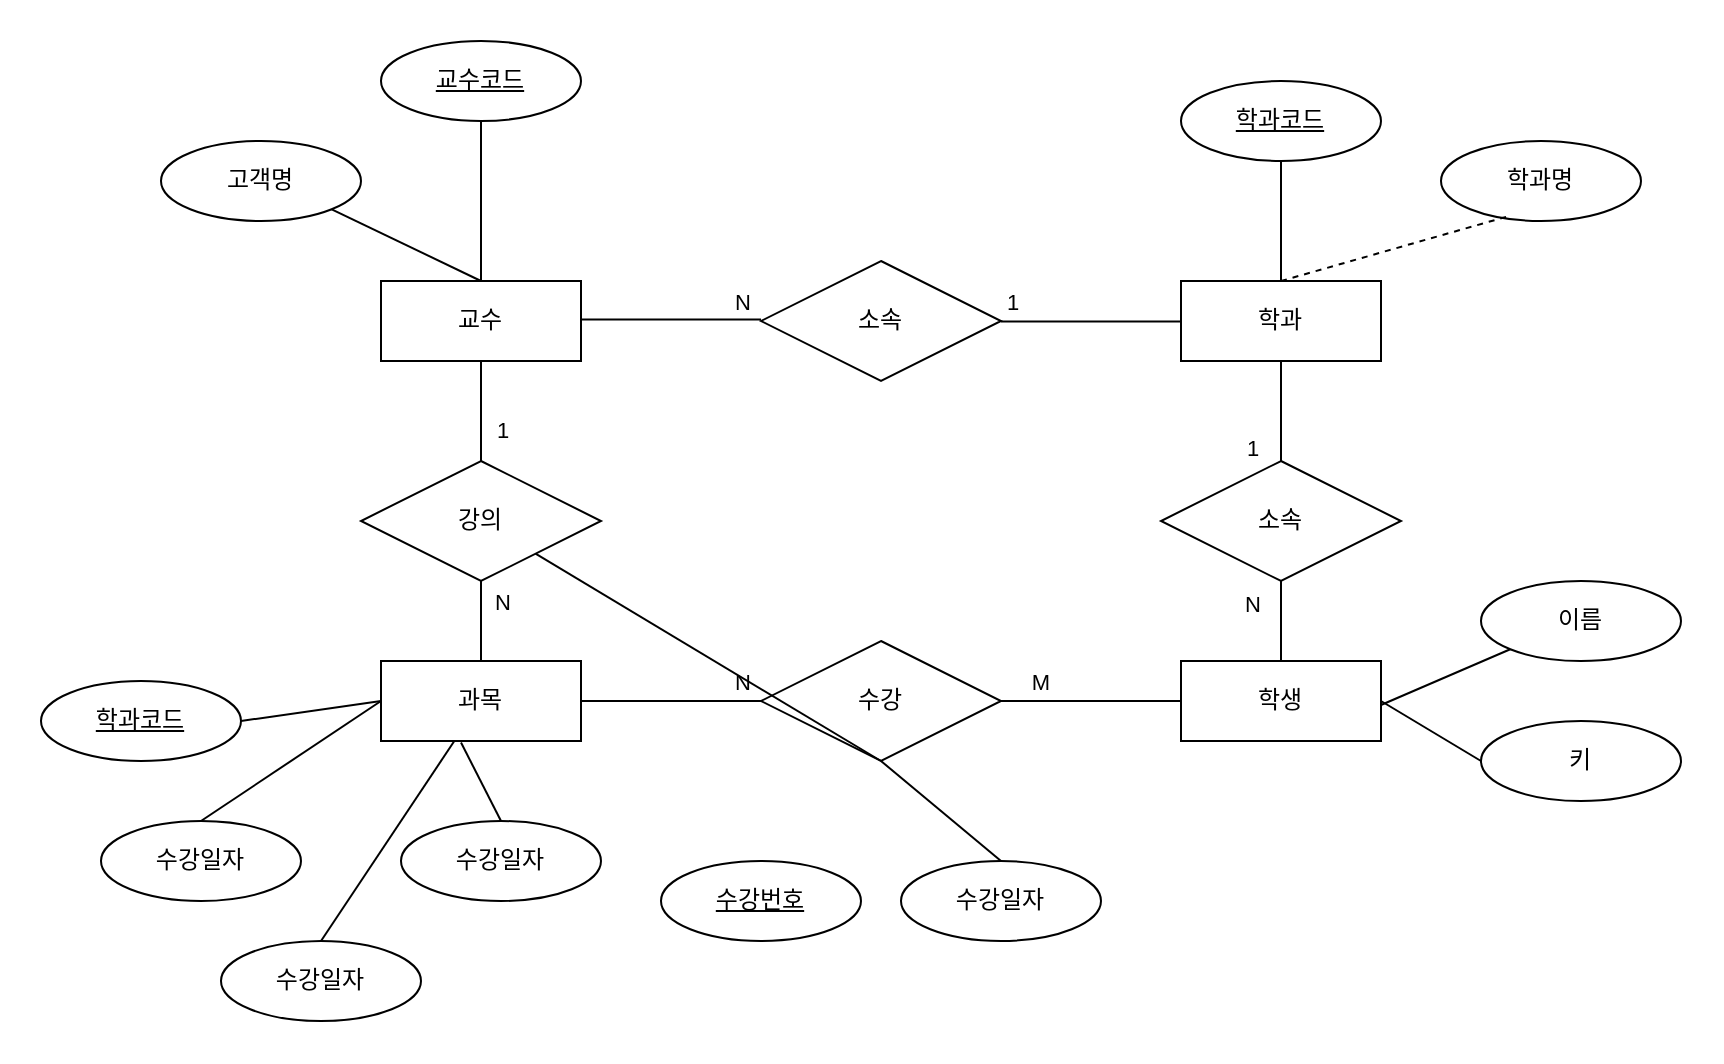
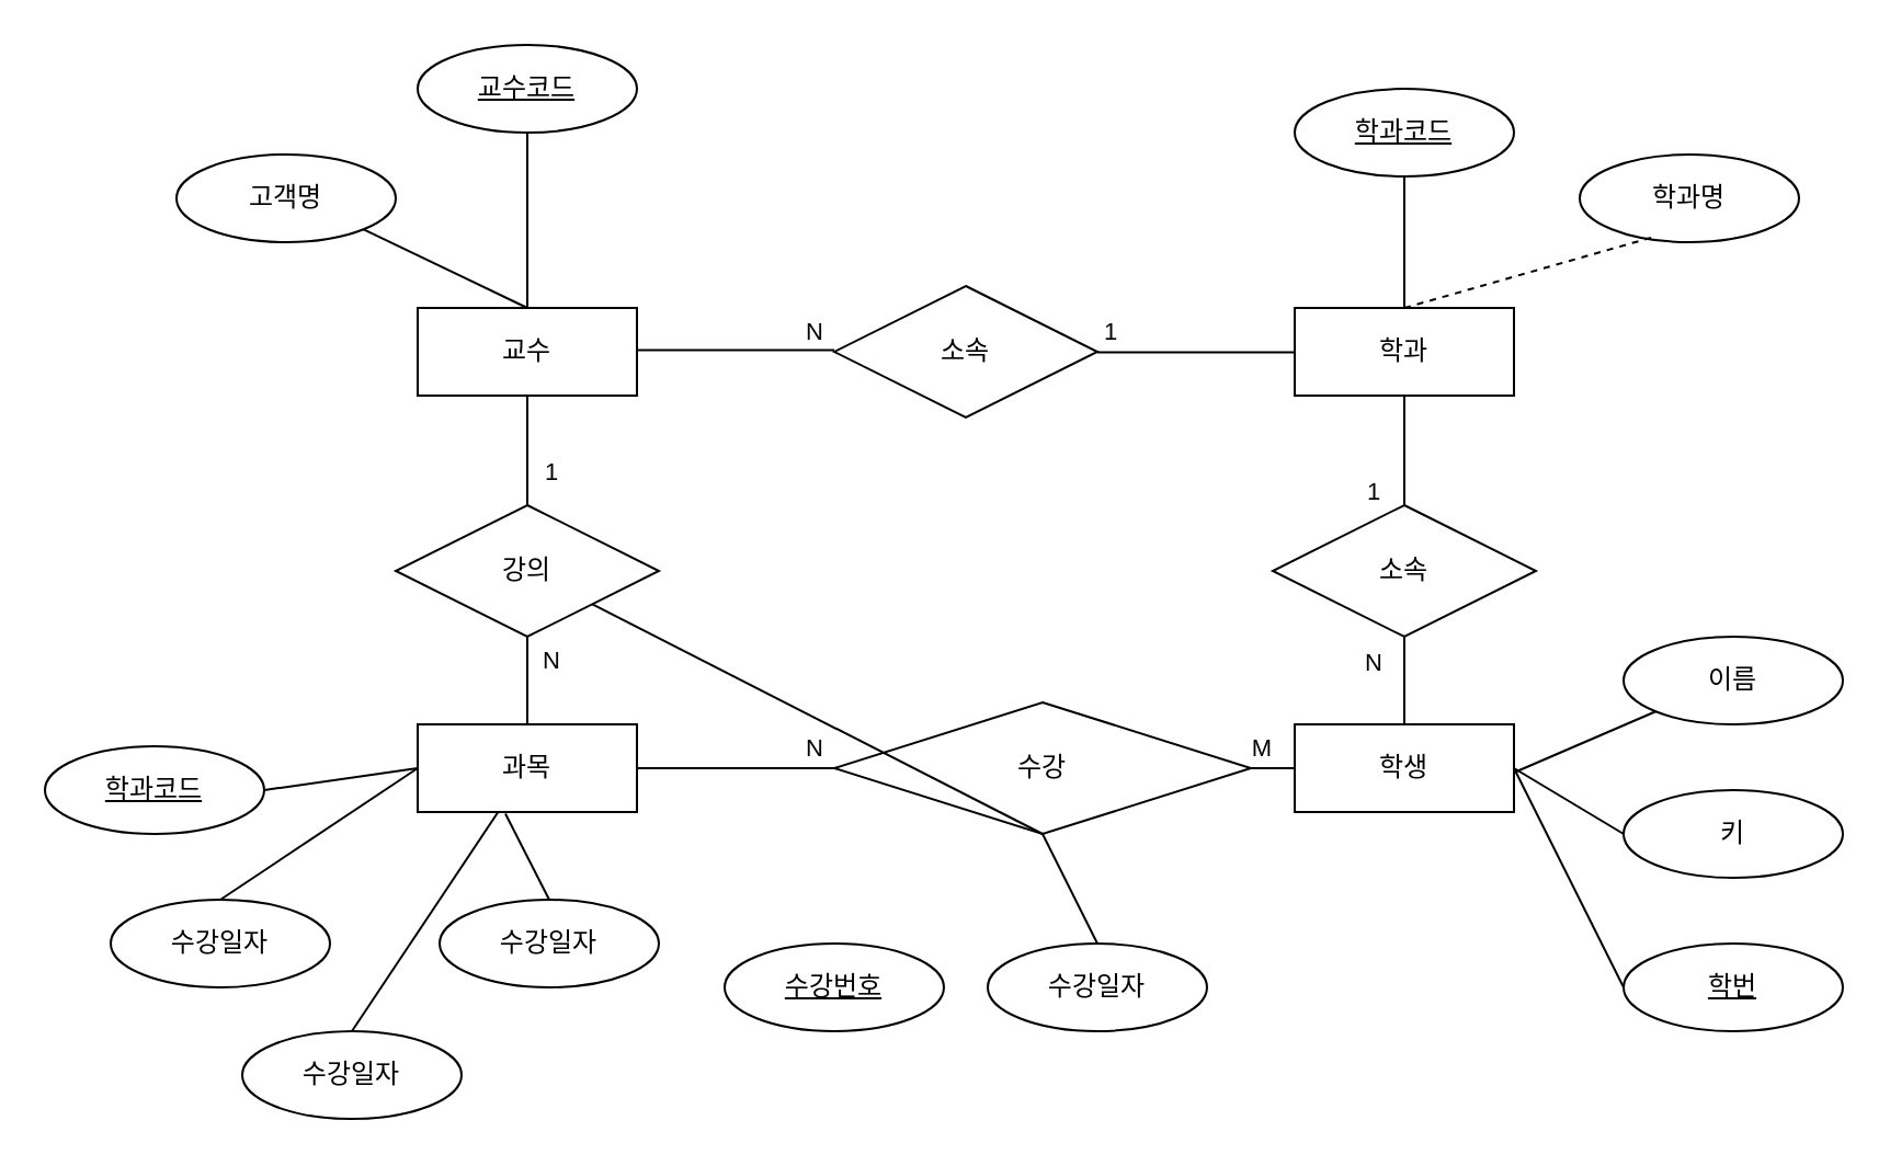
- <mxCell id="8" value="수강" style="shape=rhombus;perimeter=rhombusPerimeter;whiteSpace=wrap;html=1;align=center;" parent="1" vertex="1"><mxGeometry x="380" y="320" width="120" height="60" as="geometry" /></mxCell>
+ <mxCell id="8" value="수강" style="shape=rhombus;perimeter=rhombusPerimeter;whiteSpace=wrap;html=1;align=center;" parent="1" vertex="1"><mxGeometry x="380" y="320" width="190" height="60" as="geometry" /></mxCell>
+ <mxCell id="35" value="" style="endArrow=none;html=1;rounded=0;entryX=0;entryY=0.5;entryDx=0;entryDy=0;exitX=1;exitY=0.5;exitDx=0;exitDy=0;" parent="1" source="4" target="32" edge="1"><mxGeometry relative="1" as="geometry"><mxPoint x="700" y="360" as="sourcePoint" /><mxPoint x="750" y="390" as="targetPoint" /></mxGeometry></mxCell>
+ <mxCell id="32" value="학번" style="ellipse;whiteSpace=wrap;html=1;align=center;fontStyle=4;" parent="1" vertex="1"><mxGeometry x="740" y="430" width="100" height="40" as="geometry" /></mxCell>
